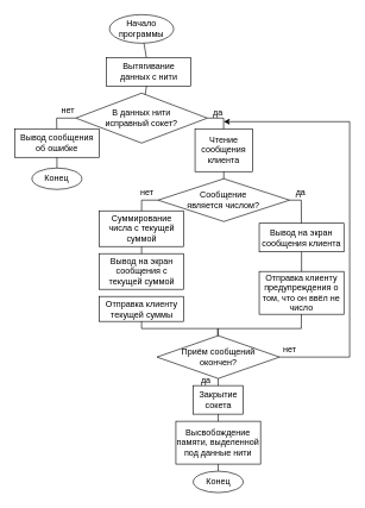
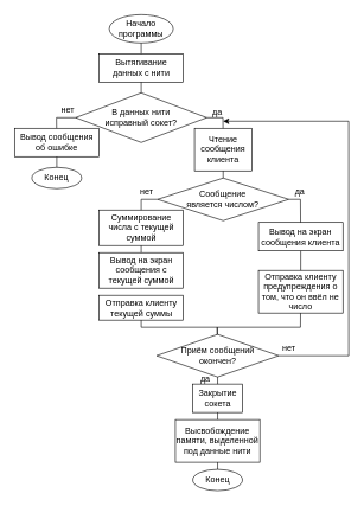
- <mxCell id="3" value="&lt;div&gt;Вытягивание&lt;/div&gt;&lt;div&gt;данных с нити&lt;br&gt;&lt;/div&gt;" style="rounded=0;whiteSpace=wrap;html=1;" parent="1" vertex="1"><mxGeometry x="148.75" y="80" width="118.75" height="40" as="geometry" /></mxCell>
+ <mxCell id="3" value="&lt;div&gt;Вытягивание&lt;/div&gt;&lt;div&gt;данных с нити&lt;br&gt;&lt;/div&gt;" style="rounded=0;whiteSpace=wrap;html=1;" parent="1" vertex="1"><mxGeometry x="138.75" y="75" width="118.75" height="40" as="geometry" /></mxCell>
